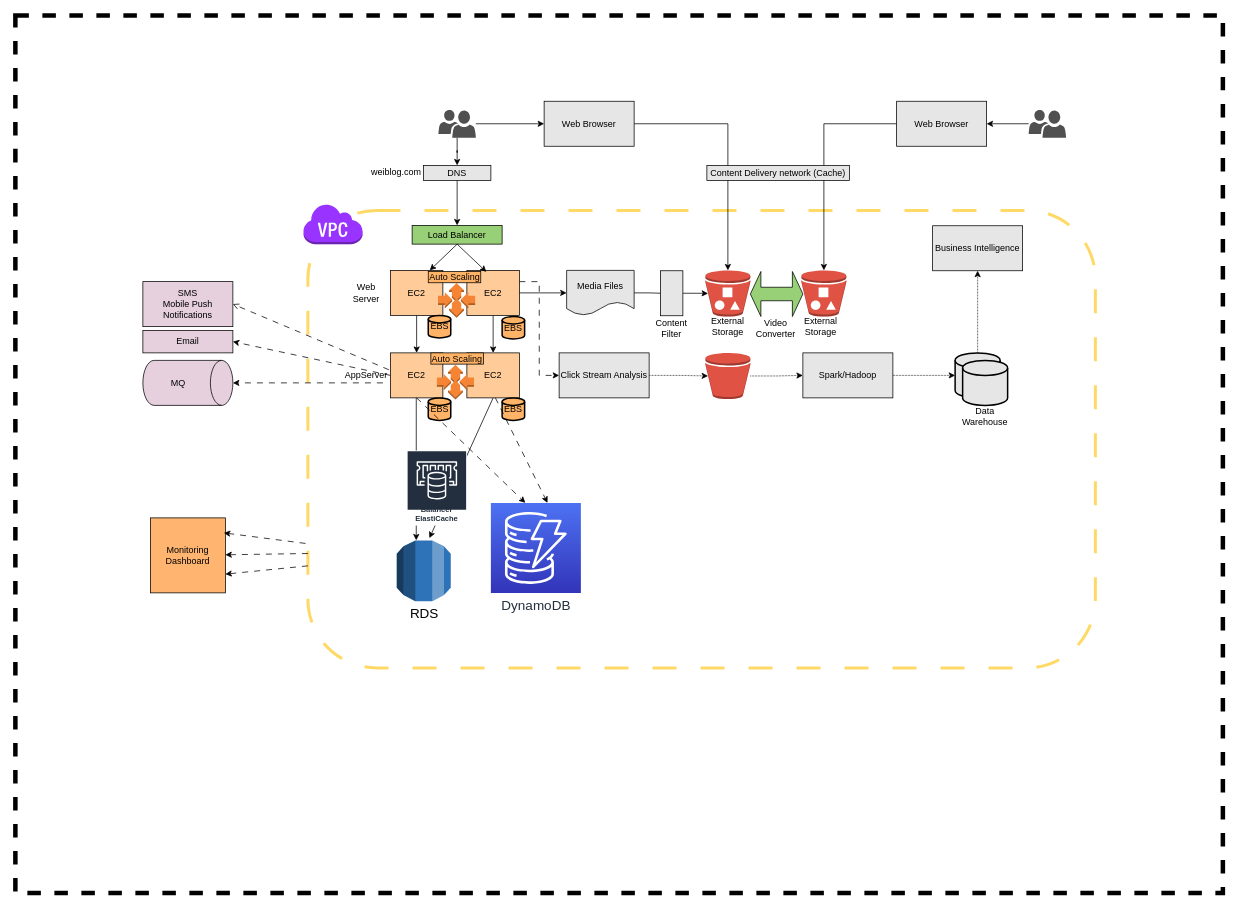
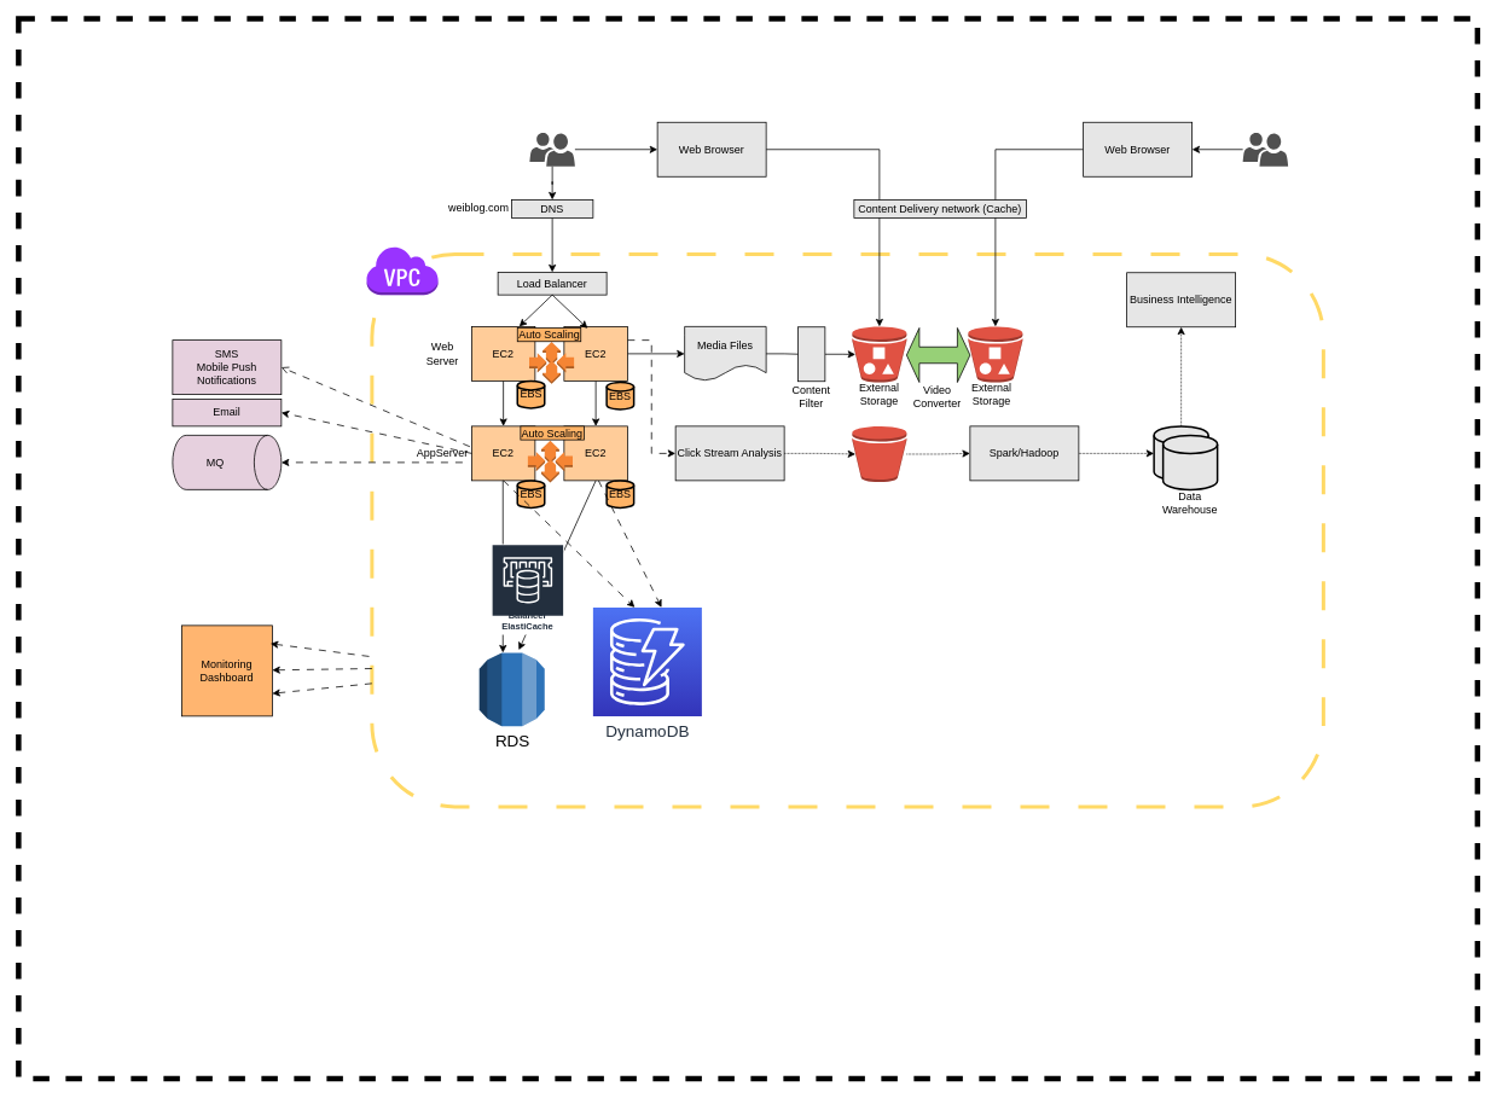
- <mxCell id="22" value="Load Balancer" style="rounded=0;whiteSpace=wrap;html=1;fillColor=#97d077;" vertex="1" parent="1"><mxGeometry x="549" y="300" width="120" height="25" as="geometry" /></mxCell>
+ <mxCell id="22" value="Load Balancer" style="rounded=0;whiteSpace=wrap;html=1;fillColor=#E6E6E6;" vertex="1" parent="1"><mxGeometry x="549" y="300" width="120" height="25" as="geometry" /></mxCell>
